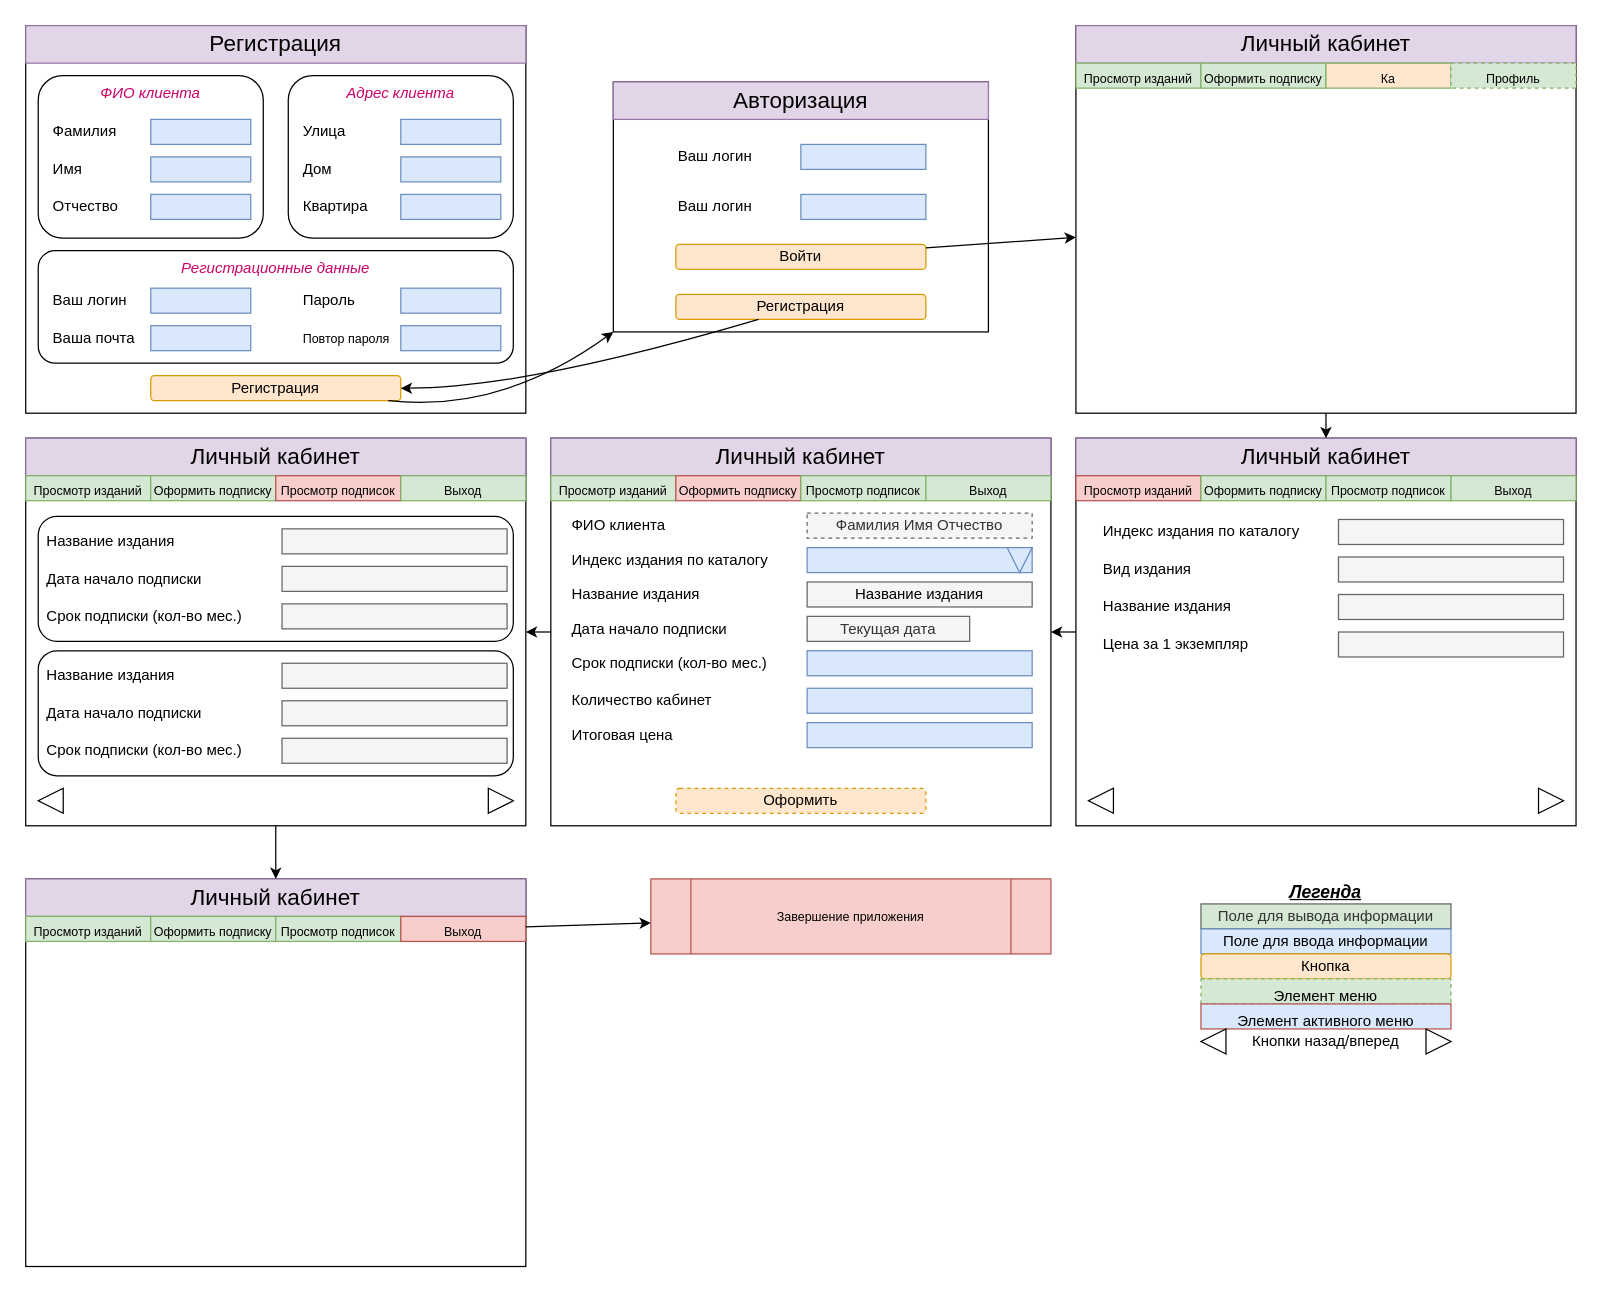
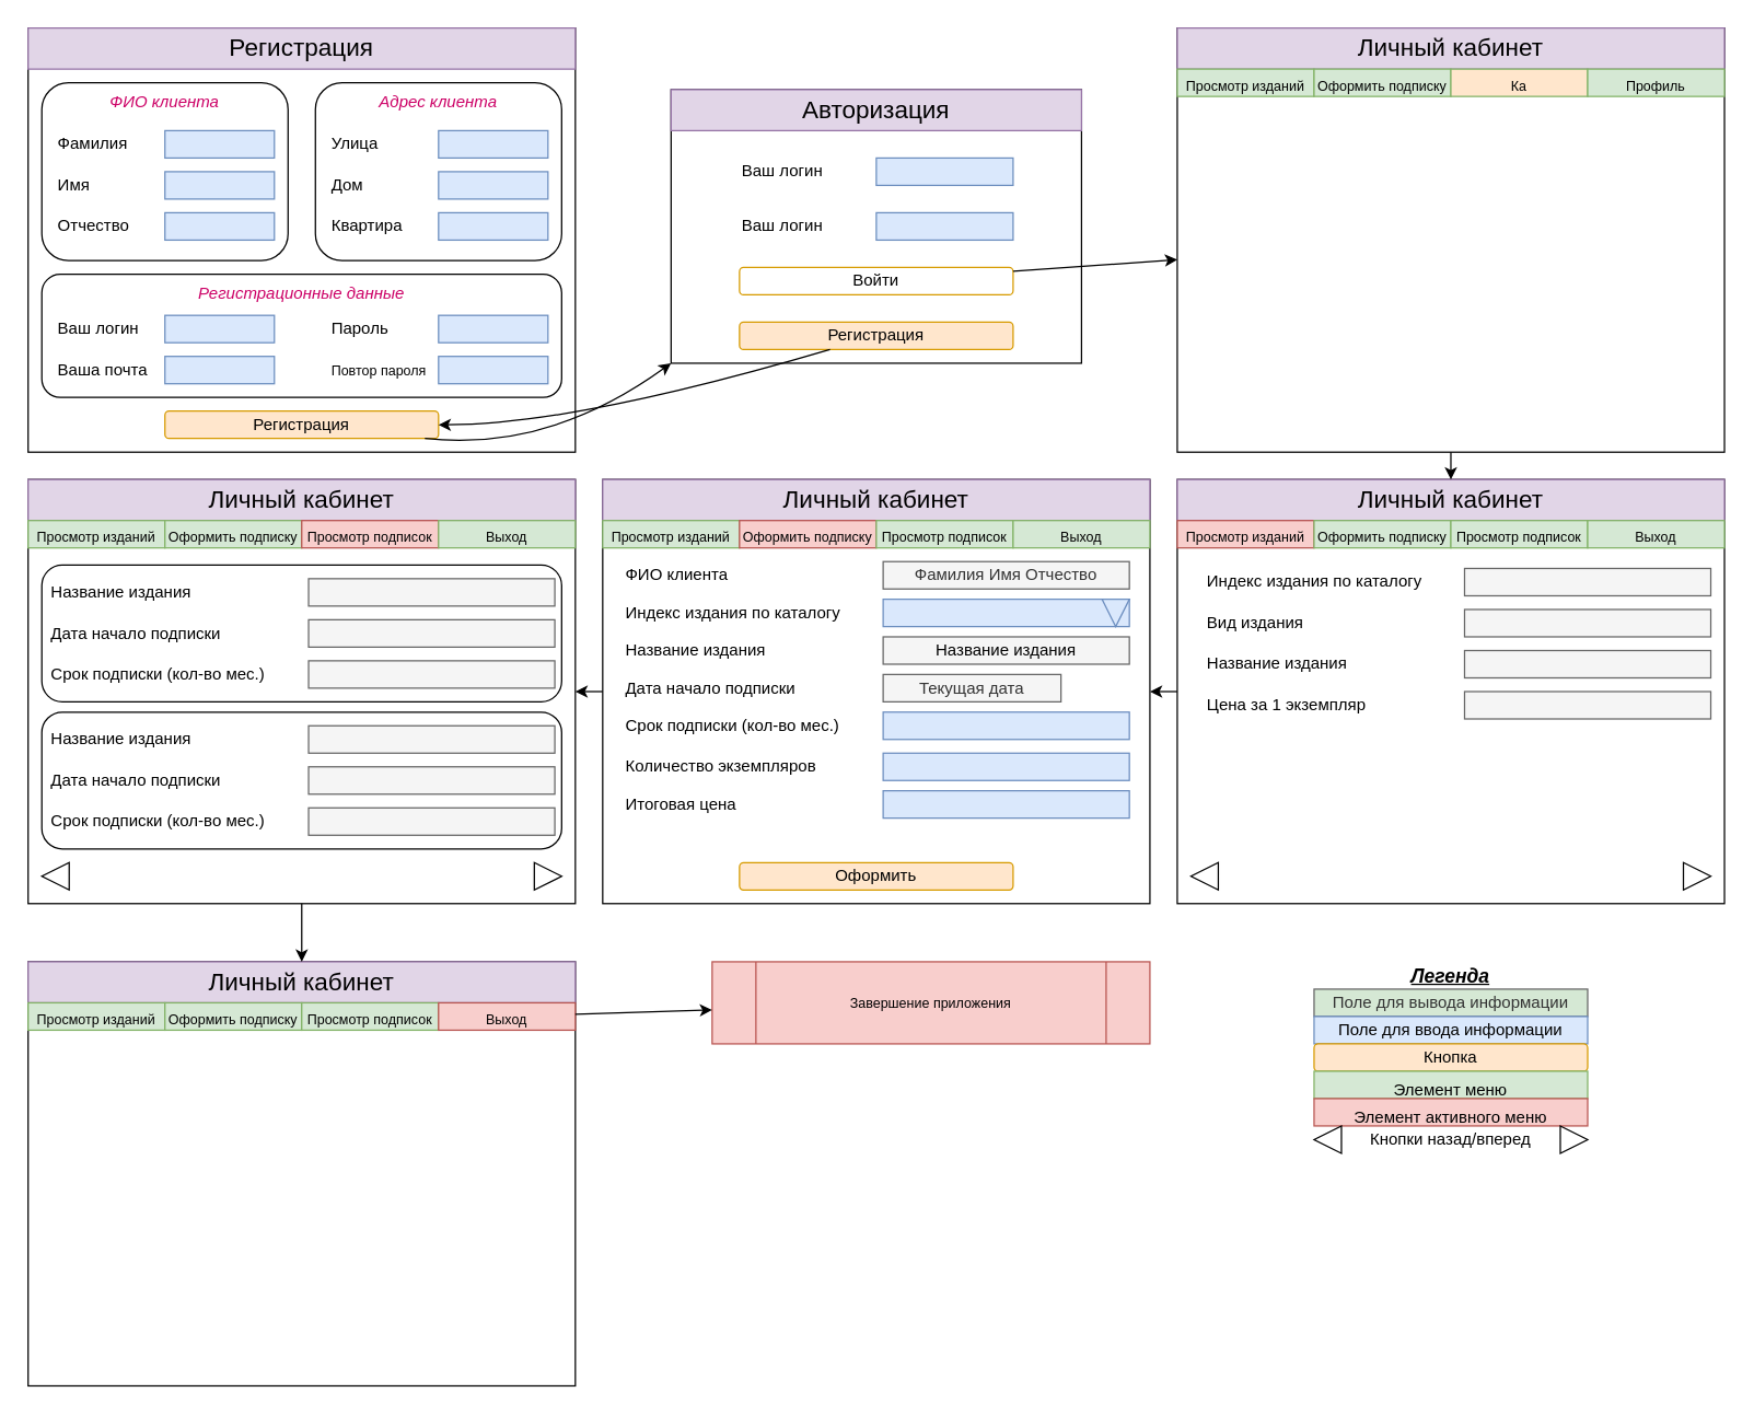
- <mxCell id="41" value="&lt;font style=&quot;font-size: 10px&quot;&gt;Профиль&lt;br&gt;&lt;/font&gt;" style="rounded=0;whiteSpace=wrap;html=1;align=center;fillColor=#d5e8d4;strokeColor=#82b366;verticalAlign=top;fontSize=10;dashed=1;" parent="1" vertex="1"><mxGeometry x="1160" y="50" width="100" height="20" as="geometry" /></mxCell>
+ <mxCell id="41" value="&lt;font style=&quot;font-size: 10px&quot;&gt;Профиль&lt;br&gt;&lt;/font&gt;" style="rounded=0;whiteSpace=wrap;html=1;align=center;fillColor=#d5e8d4;strokeColor=#82b366;verticalAlign=top;fontSize=10;" parent="1" vertex="1"><mxGeometry x="1160" y="50" width="100" height="20" as="geometry" /></mxCell>
- <mxCell id="6" value="Войти" style="rounded=1;whiteSpace=wrap;html=1;fillColor=#ffe6cc;strokeColor=#d79b00;" parent="1" vertex="1"><mxGeometry x="540" y="195" width="200" height="20" as="geometry" /></mxCell>
+ <mxCell id="6" value="Войти" style="rounded=1;whiteSpace=wrap;html=1;fillColor=#ffffff;strokeColor=#d79b00;" parent="1" vertex="1"><mxGeometry x="540" y="195" width="200" height="20" as="geometry" /></mxCell>
- <mxCell id="90" value="Фамилия Имя Отчество" style="rounded=0;whiteSpace=wrap;html=1;fillColor=#f5f5f5;strokeColor=#666666;fontColor=#333333;dashed=1;" parent="1" vertex="1"><mxGeometry x="645" y="410" width="180" height="20" as="geometry" /></mxCell>
+ <mxCell id="90" value="Фамилия Имя Отчество" style="rounded=0;whiteSpace=wrap;html=1;fillColor=#f5f5f5;strokeColor=#666666;fontColor=#333333;" parent="1" vertex="1"><mxGeometry x="645" y="410" width="180" height="20" as="geometry" /></mxCell>
- <mxCell id="98" value="Количество кабинет" style="text;html=1;strokeColor=none;fillColor=none;align=left;verticalAlign=middle;whiteSpace=wrap;rounded=0;" parent="1" vertex="1"><mxGeometry x="455" y="550" width="180" height="20" as="geometry" /></mxCell>
+ <mxCell id="98" value="Количество экземпляров" style="text;html=1;strokeColor=none;fillColor=none;align=left;verticalAlign=middle;whiteSpace=wrap;rounded=0;" parent="1" vertex="1"><mxGeometry x="455" y="550" width="180" height="20" as="geometry" /></mxCell>
- <mxCell id="88" value="Оформить" style="rounded=1;whiteSpace=wrap;html=1;fillColor=#ffe6cc;strokeColor=#d79b00;dashed=1;" parent="1" vertex="1"><mxGeometry x="540" y="630" width="200" height="20" as="geometry" /></mxCell>
+ <mxCell id="88" value="Оформить" style="rounded=1;whiteSpace=wrap;html=1;fillColor=#ffe6cc;strokeColor=#d79b00;" parent="1" vertex="1"><mxGeometry x="540" y="630" width="200" height="20" as="geometry" /></mxCell>
- <mxCell id="117" value="&lt;font style=&quot;font-size: 12px;&quot;&gt;Элемент меню&lt;/font&gt;" style="rounded=0;whiteSpace=wrap;html=1;align=center;fillColor=#d5e8d4;strokeColor=#82b366;verticalAlign=top;fontSize=12;dashed=1;" parent="1" vertex="1"><mxGeometry x="960" y="782.5" width="200" height="20" as="geometry" /></mxCell>
+ <mxCell id="117" value="&lt;font style=&quot;font-size: 12px;&quot;&gt;Элемент меню&lt;/font&gt;" style="rounded=0;whiteSpace=wrap;html=1;align=center;fillColor=#d5e8d4;strokeColor=#82b366;verticalAlign=top;fontSize=12;" parent="1" vertex="1"><mxGeometry x="960" y="782.5" width="200" height="20" as="geometry" /></mxCell>
- <mxCell id="118" value="&lt;font style=&quot;font-size: 12px;&quot;&gt;Элемент активного меню&lt;/font&gt;" style="rounded=0;whiteSpace=wrap;html=1;align=center;fillColor=#dae8fc;strokeColor=#b85450;verticalAlign=top;fontSize=12;" parent="1" vertex="1"><mxGeometry x="960" y="802.5" width="200" height="20" as="geometry" /></mxCell>
+ <mxCell id="118" value="&lt;font style=&quot;font-size: 12px;&quot;&gt;Элемент активного меню&lt;/font&gt;" style="rounded=0;whiteSpace=wrap;html=1;align=center;fillColor=#f8cecc;strokeColor=#b85450;verticalAlign=top;fontSize=12;" parent="1" vertex="1"><mxGeometry x="960" y="802.5" width="200" height="20" as="geometry" /></mxCell>
